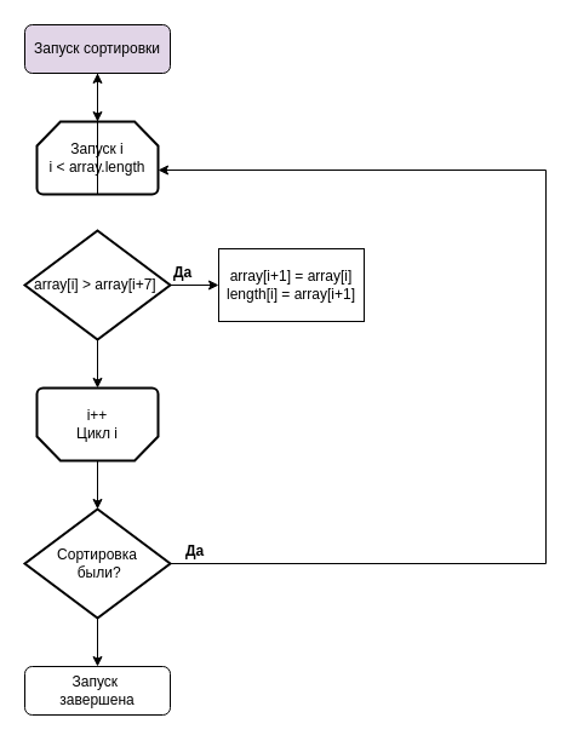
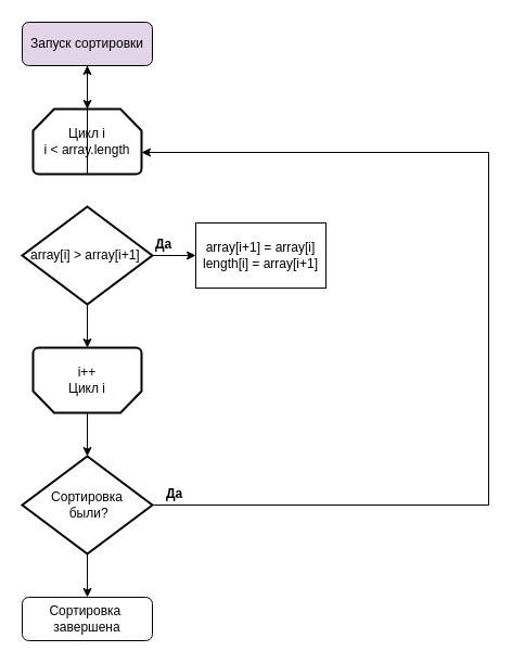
- <mxCell id="4" value="Запуск i&lt;br&gt;i &amp;lt; array.length" style="strokeWidth=2;html=1;shape=mxgraph.flowchart.loop_limit;whiteSpace=wrap;" vertex="1" parent="1"><mxGeometry x="30" y="100" width="100" height="60" as="geometry" /></mxCell>
+ <mxCell id="4" value="Цикл i&lt;br&gt;i &amp;lt; array.length" style="strokeWidth=2;html=1;shape=mxgraph.flowchart.loop_limit;whiteSpace=wrap;" vertex="1" parent="1"><mxGeometry x="30" y="100" width="100" height="60" as="geometry" /></mxCell>
- <mxCell id="6" value="array[i] &amp;gt; array[i+7]&amp;nbsp;" style="strokeWidth=2;html=1;shape=mxgraph.flowchart.decision;whiteSpace=wrap;" vertex="1" parent="1"><mxGeometry x="20" y="190" width="120" height="90" as="geometry" /></mxCell>
+ <mxCell id="6" value="array[i] &amp;gt; array[i+1]&amp;nbsp;" style="strokeWidth=2;html=1;shape=mxgraph.flowchart.decision;whiteSpace=wrap;" vertex="1" parent="1"><mxGeometry x="20" y="190" width="120" height="90" as="geometry" /></mxCell>
- <mxCell id="17" value="Запуск&amp;nbsp;&lt;br&gt;завершена" style="rounded=1;whiteSpace=wrap;html=1;fontSize=12;glass=0;strokeWidth=1;shadow=0;" vertex="1" parent="1"><mxGeometry x="20" y="550" width="120" height="40" as="geometry" /></mxCell>
+ <mxCell id="17" value="Сортировка&amp;nbsp;&lt;br&gt;завершена" style="rounded=1;whiteSpace=wrap;html=1;fontSize=12;glass=0;strokeWidth=1;shadow=0;" vertex="1" parent="1"><mxGeometry x="20" y="550" width="120" height="40" as="geometry" /></mxCell>
